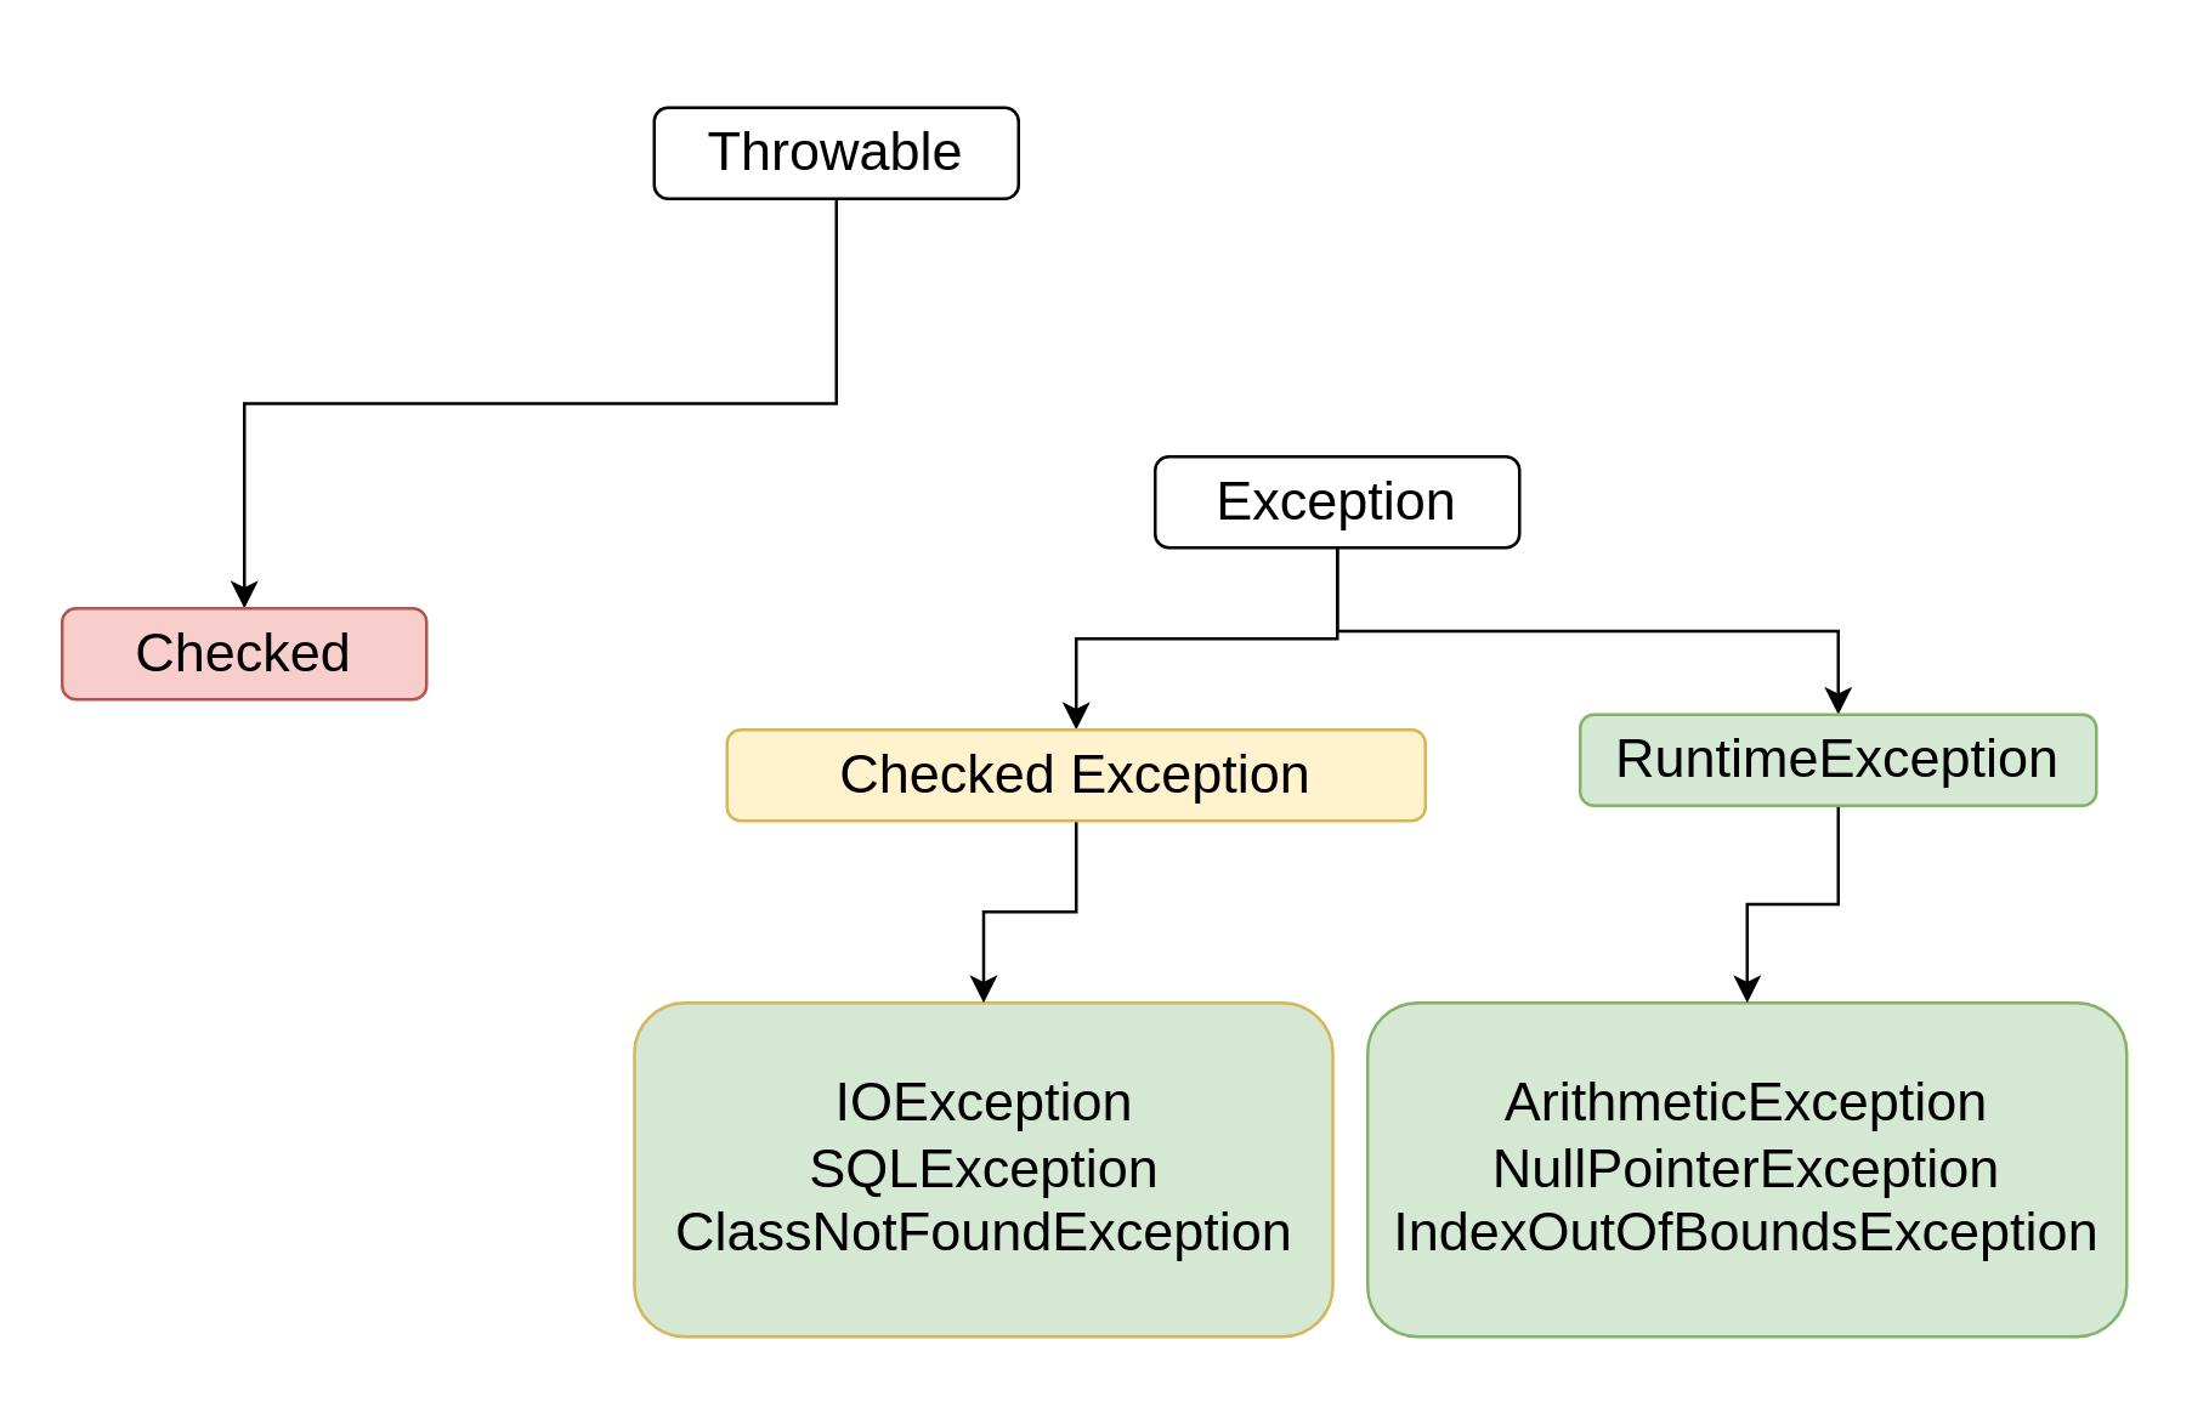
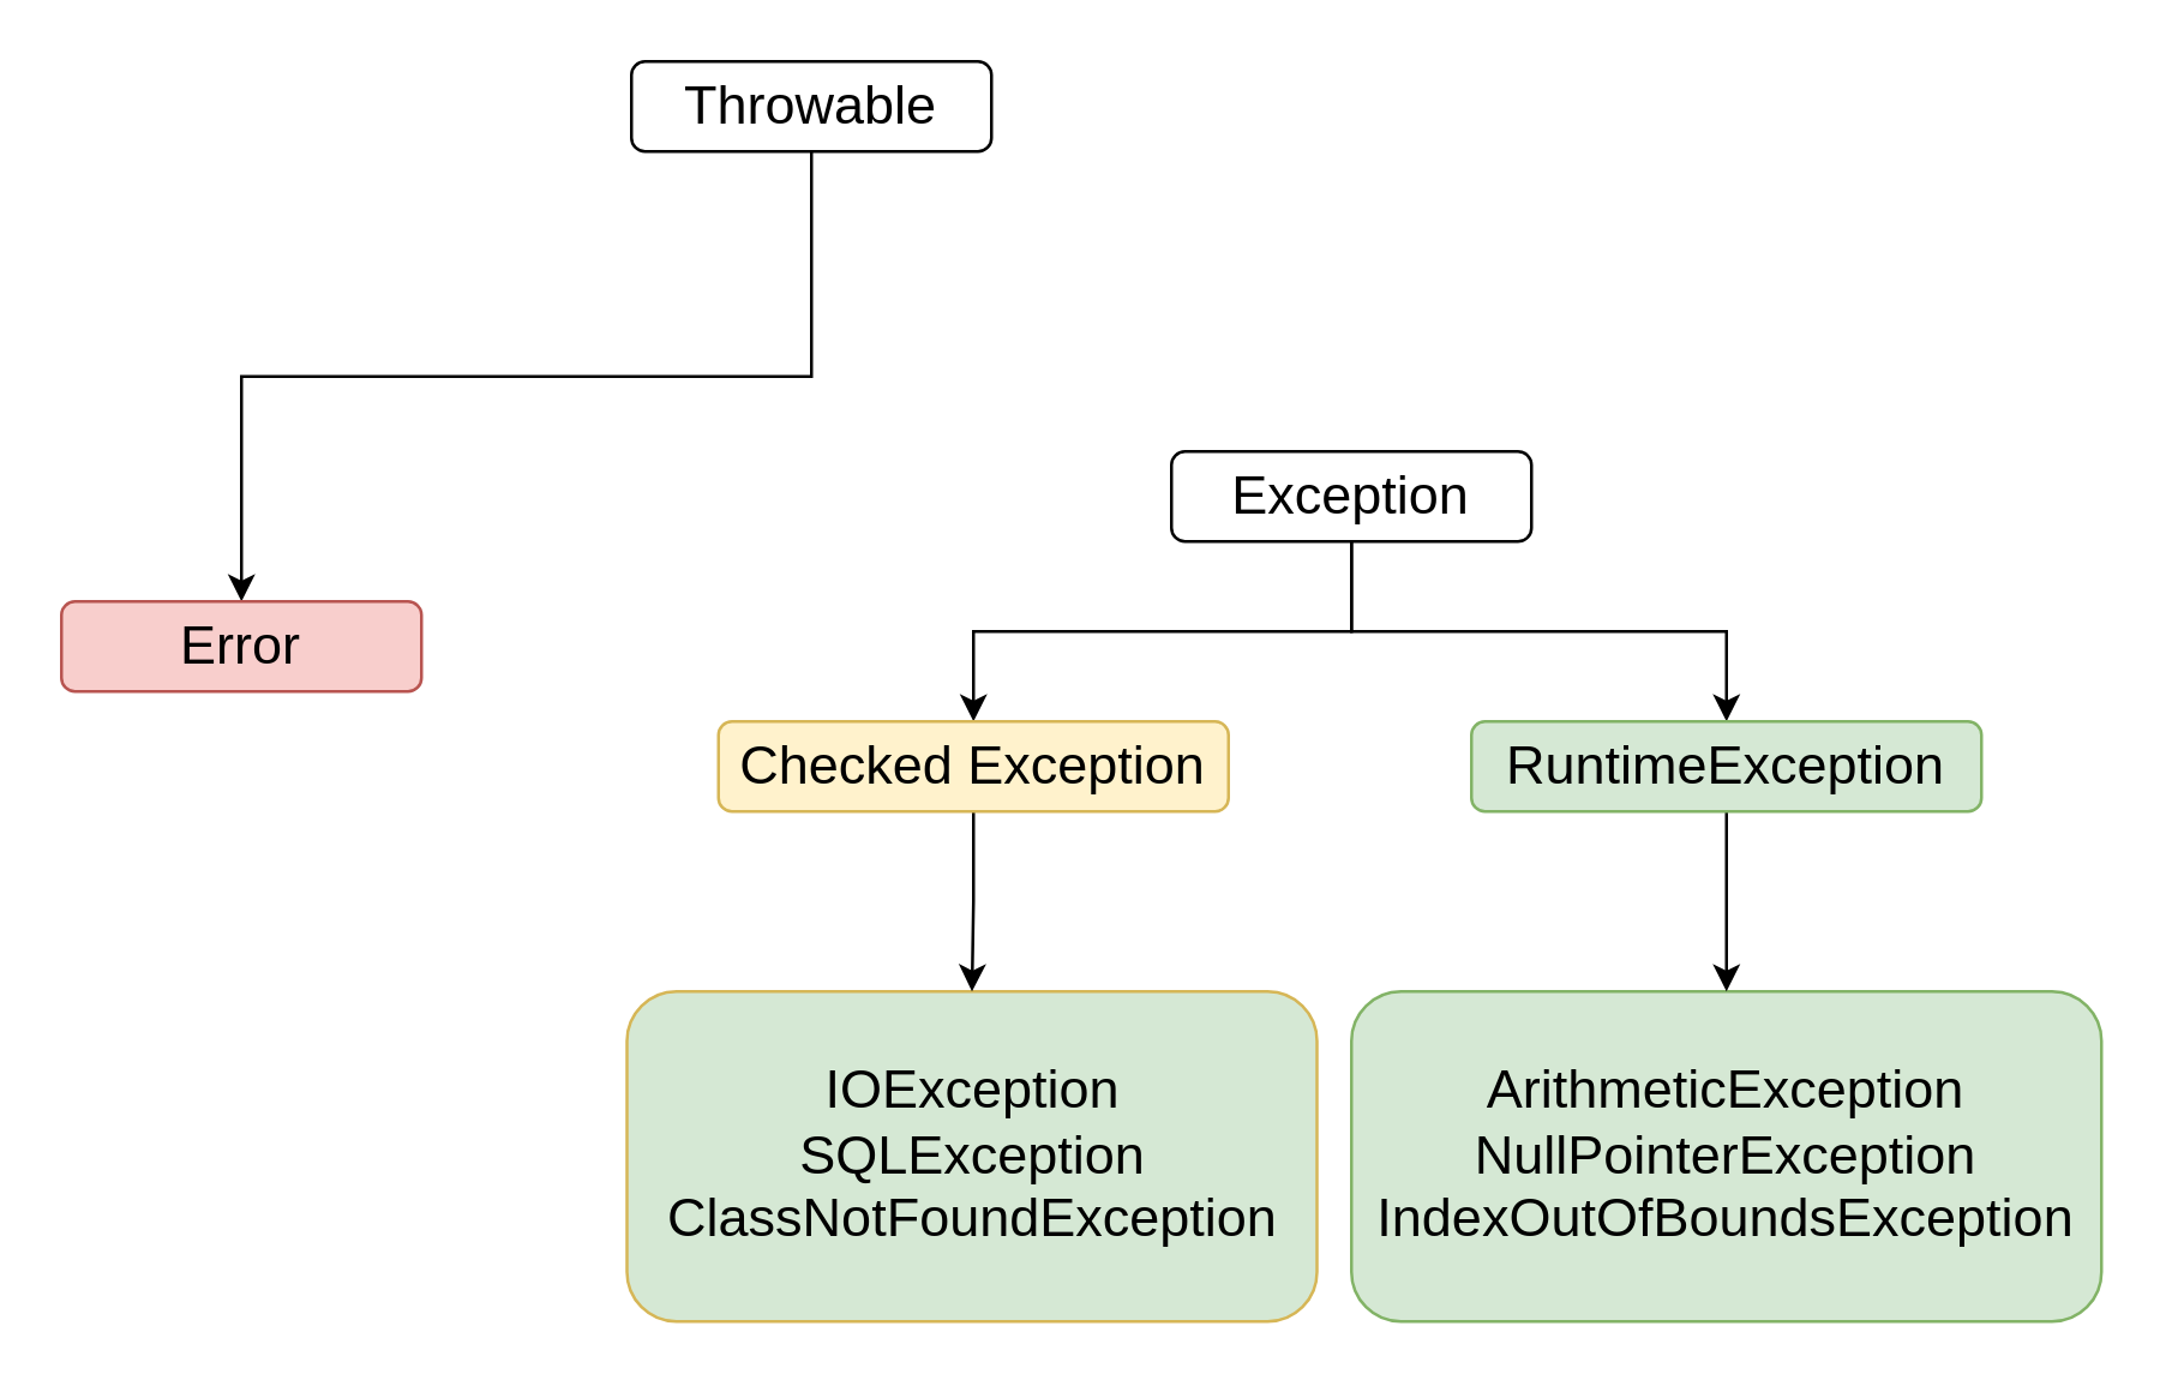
- <mxCell id="3" value="Throwable" style="rounded=1;whiteSpace=wrap;html=1;fontSize=18;" vertex="1" parent="1"><mxGeometry x="215" y="35" width="120" height="30" as="geometry" /></mxCell>
+ <mxCell id="3" value="Throwable" style="rounded=1;whiteSpace=wrap;html=1;fontSize=18;" vertex="1" parent="1"><mxGeometry x="210" y="20" width="120" height="30" as="geometry" /></mxCell>
- <mxCell id="7" value="Exception" style="rounded=1;whiteSpace=wrap;html=1;fontSize=18;" vertex="1" parent="1"><mxGeometry x="380" y="150" width="120" height="30" as="geometry" /></mxCell>
+ <mxCell id="7" value="Exception" style="rounded=1;whiteSpace=wrap;html=1;fontSize=18;" vertex="1" parent="1"><mxGeometry x="390" y="150" width="120" height="30" as="geometry" /></mxCell>
- <mxCell id="4" value="Checked" style="rounded=1;whiteSpace=wrap;html=1;fontSize=18;fillColor=#f8cecc;strokeColor=#b85450;" vertex="1" parent="1"><mxGeometry x="20" y="200" width="120" height="30" as="geometry" /></mxCell>
+ <mxCell id="4" value="Error" style="rounded=1;whiteSpace=wrap;html=1;fontSize=18;fillColor=#f8cecc;strokeColor=#b85450;" vertex="1" parent="1"><mxGeometry x="20" y="200" width="120" height="30" as="geometry" /></mxCell>
- <mxCell id="13" value="RuntimeException" style="rounded=1;whiteSpace=wrap;html=1;fontSize=18;fillColor=#d5e8d4;strokeColor=#82b366;" vertex="1" parent="1"><mxGeometry x="520" y="235" width="170" height="30" as="geometry" /></mxCell>
+ <mxCell id="13" value="RuntimeException" style="rounded=1;whiteSpace=wrap;html=1;fontSize=18;fillColor=#d5e8d4;strokeColor=#82b366;" vertex="1" parent="1"><mxGeometry x="490" y="240" width="170" height="30" as="geometry" /></mxCell>
- <mxCell id="11" value="Checked Exception" style="rounded=1;whiteSpace=wrap;html=1;fontSize=18;fillColor=#fff2cc;strokeColor=#d6b656;" vertex="1" parent="1"><mxGeometry x="239" y="240" width="230" height="30" as="geometry" /></mxCell>
+ <mxCell id="11" value="Checked Exception" style="rounded=1;whiteSpace=wrap;html=1;fontSize=18;fillColor=#fff2cc;strokeColor=#d6b656;" vertex="1" parent="1"><mxGeometry x="239" y="240" width="170" height="30" as="geometry" /></mxCell>
